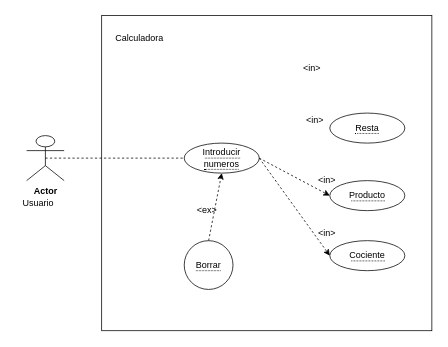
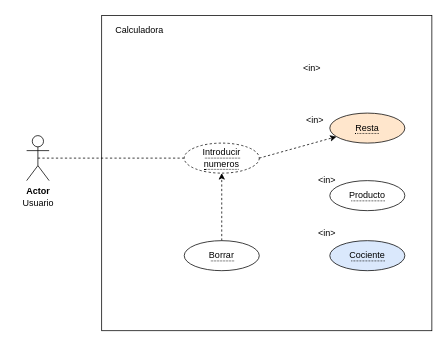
- <mxCell id="13" value="Calculadora" style="text;html=1;align=center;verticalAlign=middle;resizable=0;points=[];autosize=1;strokeColor=none;fillColor=none;" vertex="1" parent="1"><mxGeometry x="145" y="40" width="80" height="20" as="geometry" /></mxCell>
+ <mxCell id="13" value="Calculadora" style="text;html=1;align=center;verticalAlign=middle;resizable=0;points=[];autosize=1;strokeColor=none;fillColor=none;" vertex="1" parent="1"><mxGeometry x="145" y="30" width="80" height="20" as="geometry" /></mxCell>
- <mxCell id="5" value="&lt;span style=&quot;border-bottom: 1px dotted&quot;&gt;Resta&lt;/span&gt;" style="ellipse;whiteSpace=wrap;html=1;align=center;" vertex="1" parent="1"><mxGeometry x="439" y="150" width="100" height="40" as="geometry" /></mxCell>
+ <mxCell id="5" value="&lt;span style=&quot;border-bottom: 1px dotted&quot;&gt;Resta&lt;/span&gt;" style="ellipse;whiteSpace=wrap;html=1;align=center;fillColor=#ffe6cc;" vertex="1" parent="1"><mxGeometry x="439" y="150" width="100" height="40" as="geometry" /></mxCell>
- <mxCell id="4" value="Actor" style="shape=umlActor;verticalLabelPosition=bottom;verticalAlign=top;html=1;fontStyle=1" vertex="1" parent="1"><mxGeometry x="35" y="180" width="50" height="60" as="geometry" /></mxCell>
+ <mxCell id="4" value="Actor" style="shape=umlActor;verticalLabelPosition=bottom;verticalAlign=top;html=1;fontStyle=1" vertex="1" parent="1"><mxGeometry x="35" y="180" width="30" height="60" as="geometry" /></mxCell>
- <mxCell id="12" value="&lt;span style=&quot;border-bottom: 1px dotted&quot;&gt;Introducir numeros&lt;/span&gt;" style="ellipse;whiteSpace=wrap;html=1;align=center;" vertex="1" parent="1"><mxGeometry x="245" y="190" width="100" height="40" as="geometry" /></mxCell>
+ <mxCell id="12" value="&lt;span style=&quot;border-bottom: 1px dotted&quot;&gt;Introducir numeros&lt;/span&gt;" style="ellipse;whiteSpace=wrap;html=1;align=center;dashed=1;" vertex="1" parent="1"><mxGeometry x="245" y="190" width="100" height="40" as="geometry" /></mxCell>
- <mxCell id="10" style="edgeStyle=none;html=1;exitX=1;exitY=0.5;exitDx=0;exitDy=0;entryX=0;entryY=0.5;entryDx=0;entryDy=0;endArrow=classic;endFill=1;dashed=1;" edge="1" parent="1" source="12" target="6"><mxGeometry relative="1" as="geometry" /></mxCell>
- <mxCell id="11" style="edgeStyle=none;html=1;exitX=1;exitY=0.5;exitDx=0;exitDy=0;entryX=0;entryY=0.5;entryDx=0;entryDy=0;endArrow=classic;endFill=1;dashed=1;" edge="1" parent="1" source="12" target="7"><mxGeometry relative="1" as="geometry" /></mxCell>
+ <mxCell id="11" style="edgeStyle=none;html=1;exitX=1;exitY=0.5;exitDx=0;exitDy=0;endArrow=classic;endFill=1;dashed=1;" edge="1" parent="1" source="12" target="5"><mxGeometry relative="1" as="geometry" /></mxCell>
- <mxCell id="15" value="&amp;lt;ex&amp;gt;" style="text;html=1;align=center;verticalAlign=middle;resizable=0;points=[];autosize=1;strokeColor=none;fillColor=none;" vertex="1" parent="1"><mxGeometry x="255" y="270" width="40" height="20" as="geometry" /></mxCell>
- <mxCell id="7" value="&lt;span style=&quot;border-bottom: 1px dotted&quot;&gt;Cociente&lt;/span&gt;" style="ellipse;whiteSpace=wrap;html=1;align=center;" vertex="1" parent="1"><mxGeometry x="439" y="320" width="100" height="40" as="geometry" /></mxCell>
+ <mxCell id="7" value="&lt;span style=&quot;border-bottom: 1px dotted&quot;&gt;Cociente&lt;/span&gt;" style="ellipse;whiteSpace=wrap;html=1;align=center;fillColor=#dae8fc;" vertex="1" parent="1"><mxGeometry x="439" y="320" width="100" height="40" as="geometry" /></mxCell>
- <mxCell id="9" value="&lt;span style=&quot;border-bottom: 1px dotted&quot;&gt;Borrar&lt;/span&gt;" style="ellipse;whiteSpace=wrap;html=1;align=center;" vertex="1" parent="1"><mxGeometry x="245" y="320" width="65" height="65" as="geometry" /></mxCell>
+ <mxCell id="9" value="&lt;span style=&quot;border-bottom: 1px dotted&quot;&gt;Borrar&lt;/span&gt;" style="ellipse;whiteSpace=wrap;html=1;align=center;" vertex="1" parent="1"><mxGeometry x="245" y="320" width="100" height="40" as="geometry" /></mxCell>
